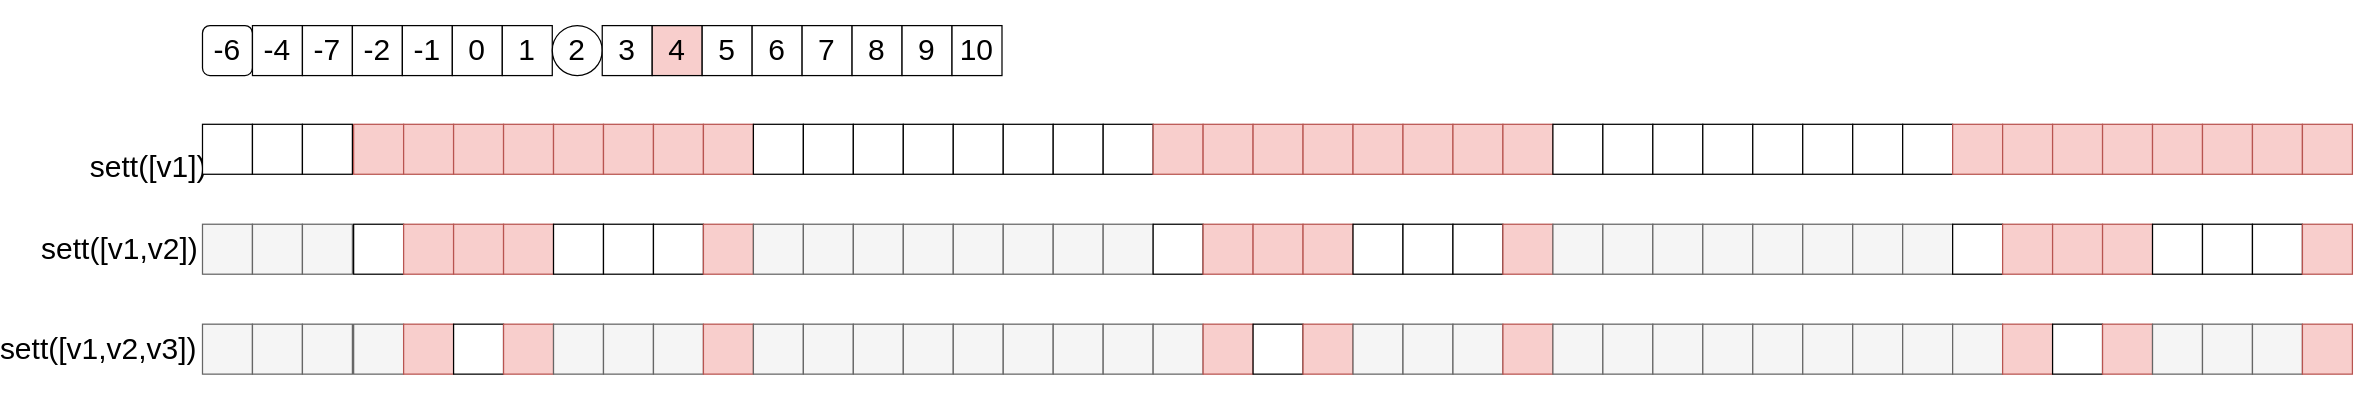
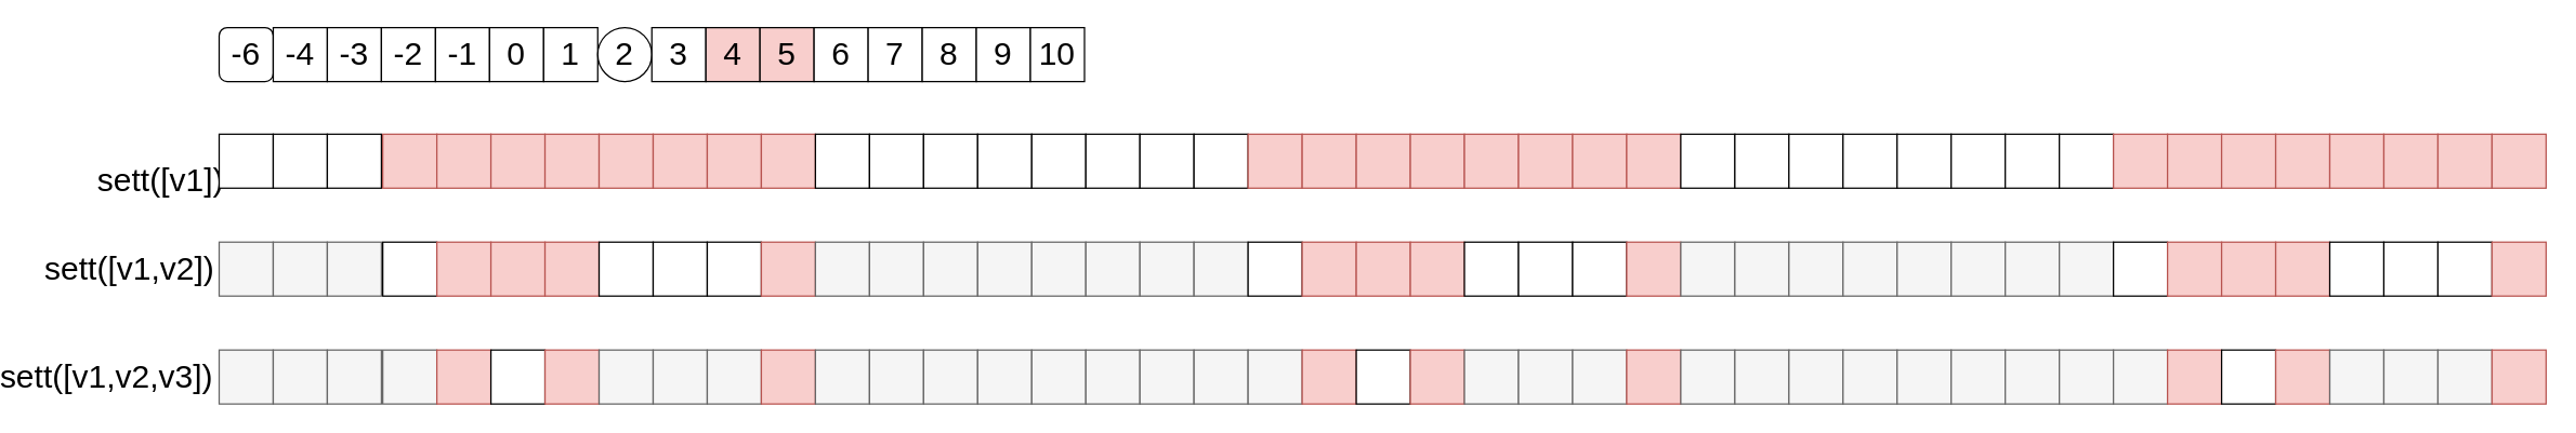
- <mxCell id="4" value="-7" style="whiteSpace=wrap;html=1;aspect=fixed;fontSize=24;" parent="1" vertex="1"><mxGeometry x="213" y="20" width="40" height="40" as="geometry" /></mxCell>
+ <mxCell id="4" value="-3" style="whiteSpace=wrap;html=1;aspect=fixed;fontSize=24;" parent="1" vertex="1"><mxGeometry x="213" y="20" width="40" height="40" as="geometry" /></mxCell>
- <mxCell id="12" value="5" style="whiteSpace=wrap;html=1;aspect=fixed;fontSize=24;" parent="1" vertex="1"><mxGeometry x="533" y="20" width="40" height="40" as="geometry" /></mxCell>
+ <mxCell id="12" value="5" style="whiteSpace=wrap;html=1;aspect=fixed;fontSize=24;fillColor=#f8cecc;" parent="1" vertex="1"><mxGeometry x="533" y="20" width="40" height="40" as="geometry" /></mxCell>
